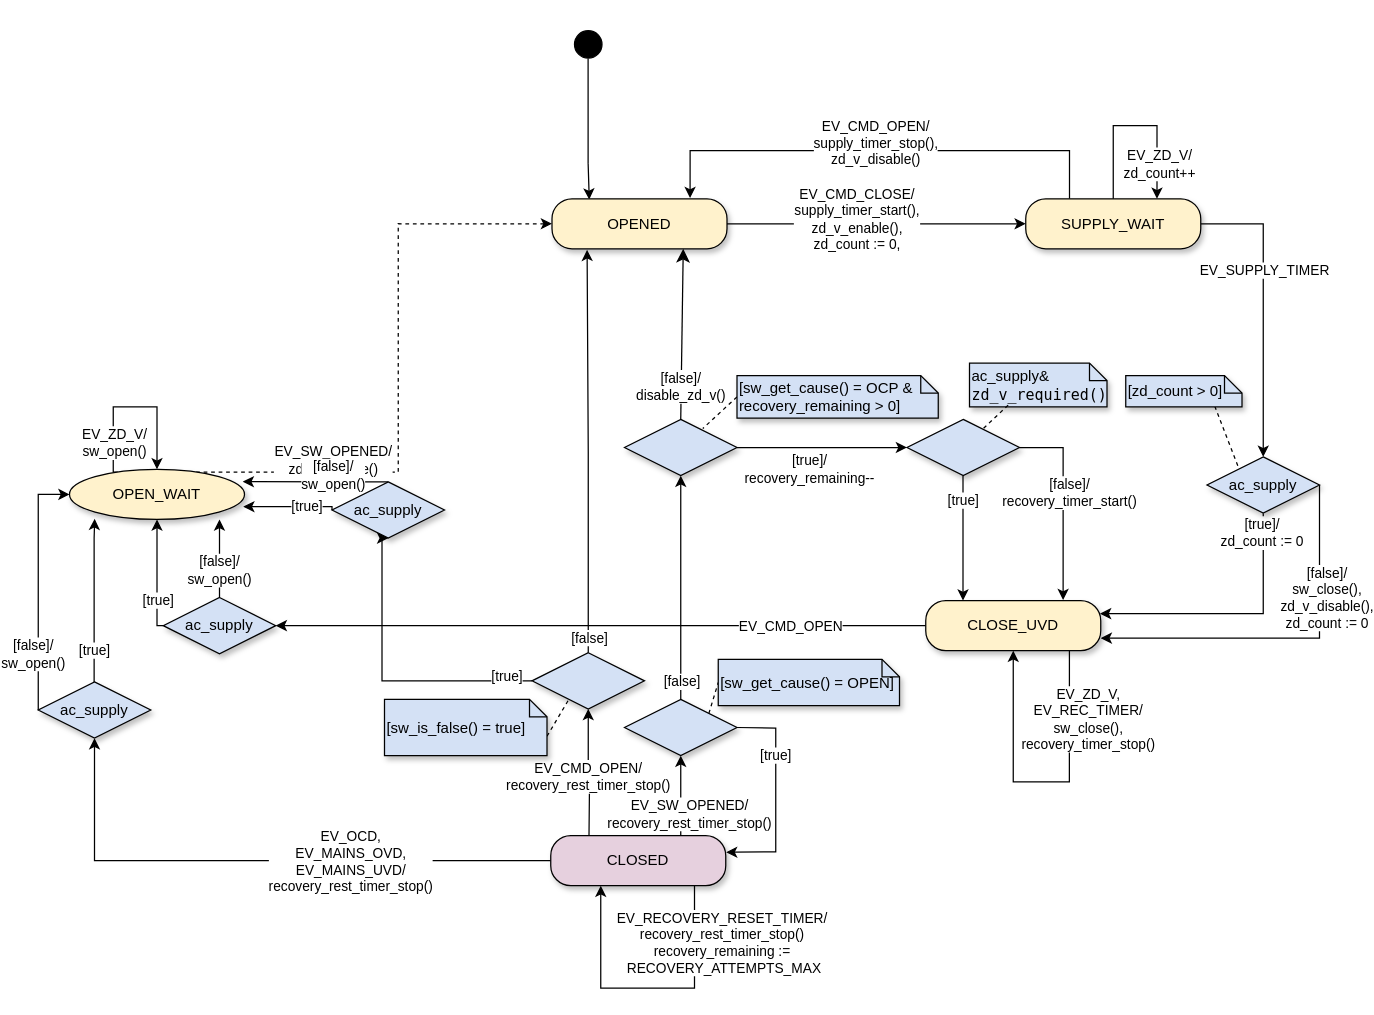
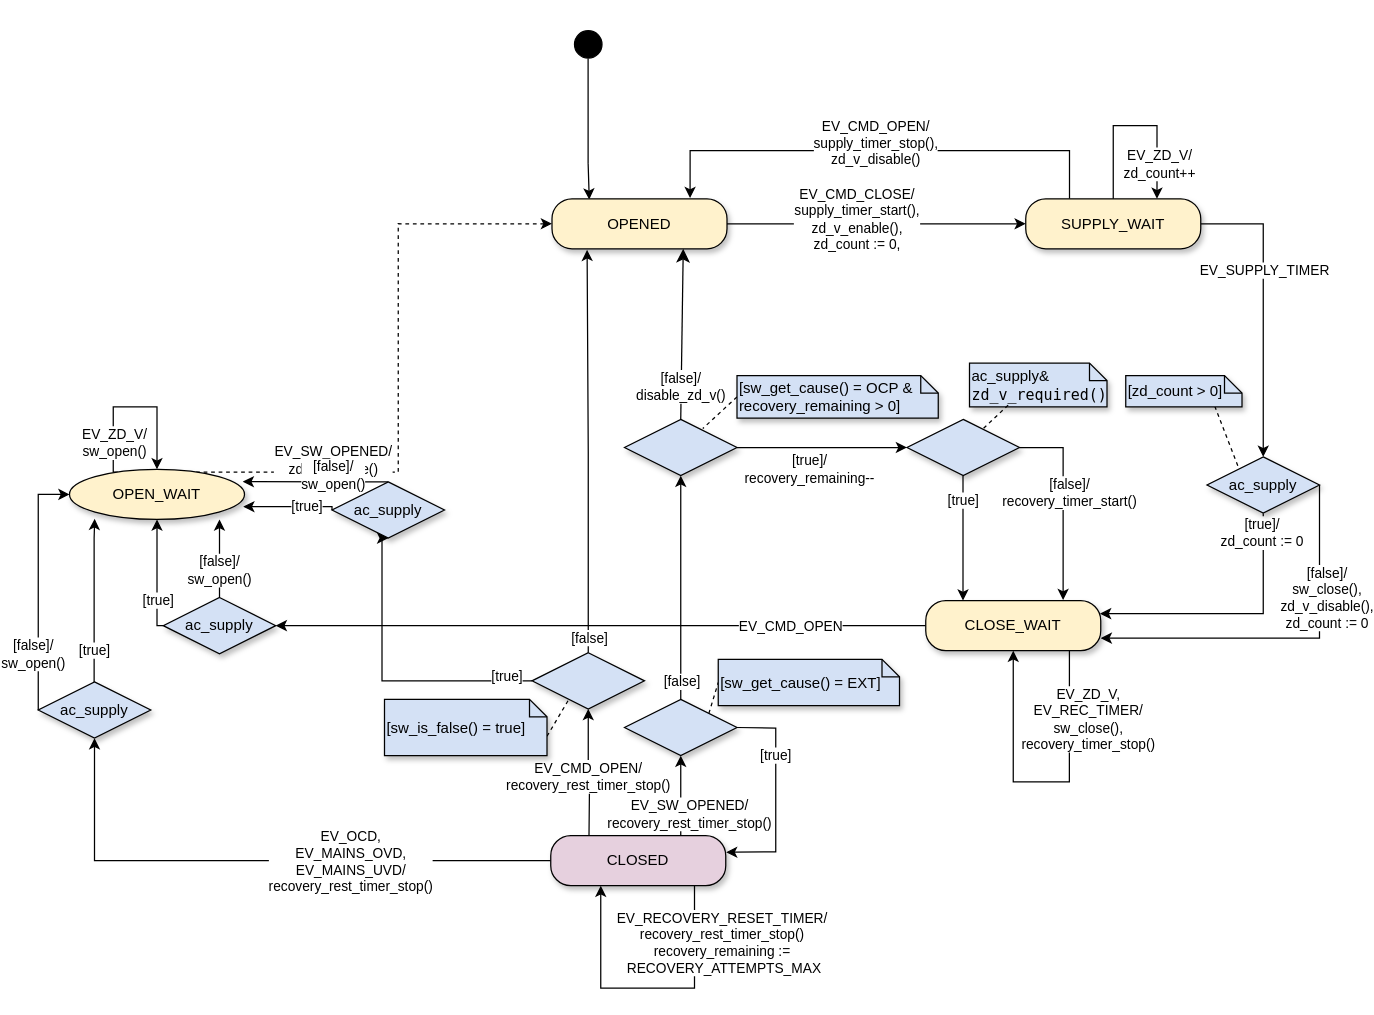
- <mxCell id="10" value="CLOSE_UVD" style="rounded=1;whiteSpace=wrap;html=1;arcSize=40;fontColor=#000000;fillColor=#FFF2CC;strokeColor=default;shadow=1;" parent="1" vertex="1"><mxGeometry x="730" y="480" width="140" height="40" as="geometry" /></mxCell>
+ <mxCell id="10" value="CLOSE_WAIT" style="rounded=1;whiteSpace=wrap;html=1;arcSize=40;fontColor=#000000;fillColor=#FFF2CC;strokeColor=default;shadow=1;" parent="1" vertex="1"><mxGeometry x="730" y="480" width="140" height="40" as="geometry" /></mxCell>
- <mxCell id="64" value="[sw_get_cause() = OPEN]" style="shape=note;size=14;whiteSpace=wrap;html=1;labelBackgroundColor=none;strokeColor=default;fillColor=#D4E1F5;align=left;shadow=1;" parent="1" vertex="1"><mxGeometry x="564" y="527" width="145" height="37" as="geometry" /></mxCell>
+ <mxCell id="64" value="[sw_get_cause() = EXT]" style="shape=note;size=14;whiteSpace=wrap;html=1;labelBackgroundColor=none;strokeColor=default;fillColor=#D4E1F5;align=left;shadow=1;" parent="1" vertex="1"><mxGeometry x="564" y="527" width="145" height="37" as="geometry" /></mxCell>
